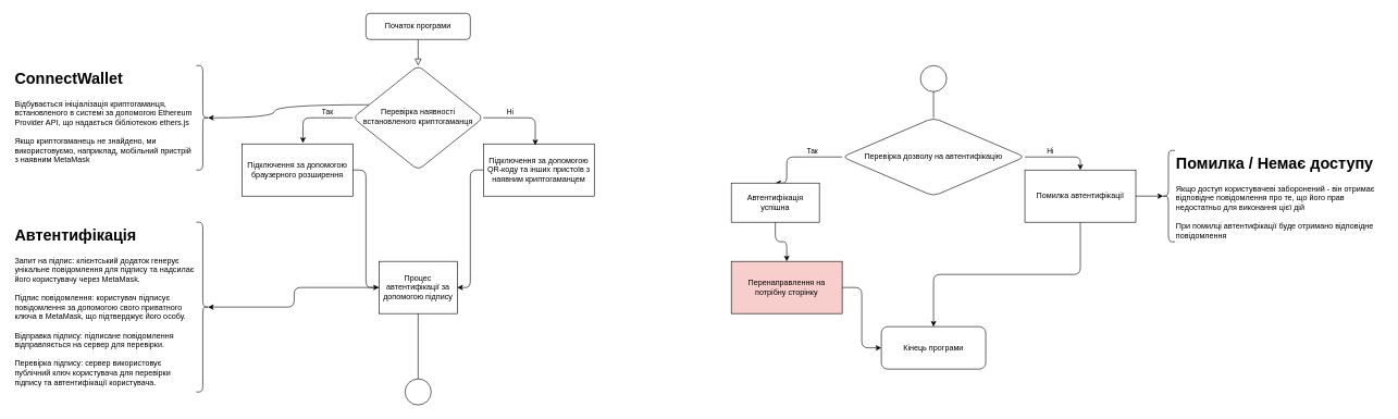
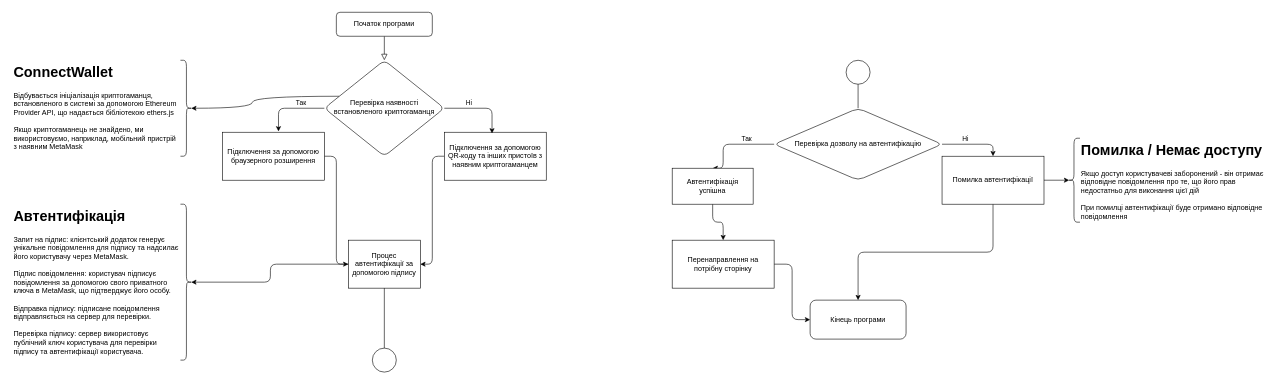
- <mxCell id="30" value="Перенаправлення на потрібну сторінку" style="rounded=0;whiteSpace=wrap;html=1;fillColor=#f8cecc;" vertex="1" parent="1"><mxGeometry x="1120" y="400" width="170" height="80" as="geometry" /></mxCell>
+ <mxCell id="30" value="Перенаправлення на потрібну сторінку" style="rounded=0;whiteSpace=wrap;html=1;" vertex="1" parent="1"><mxGeometry x="1120" y="400" width="170" height="80" as="geometry" /></mxCell>
